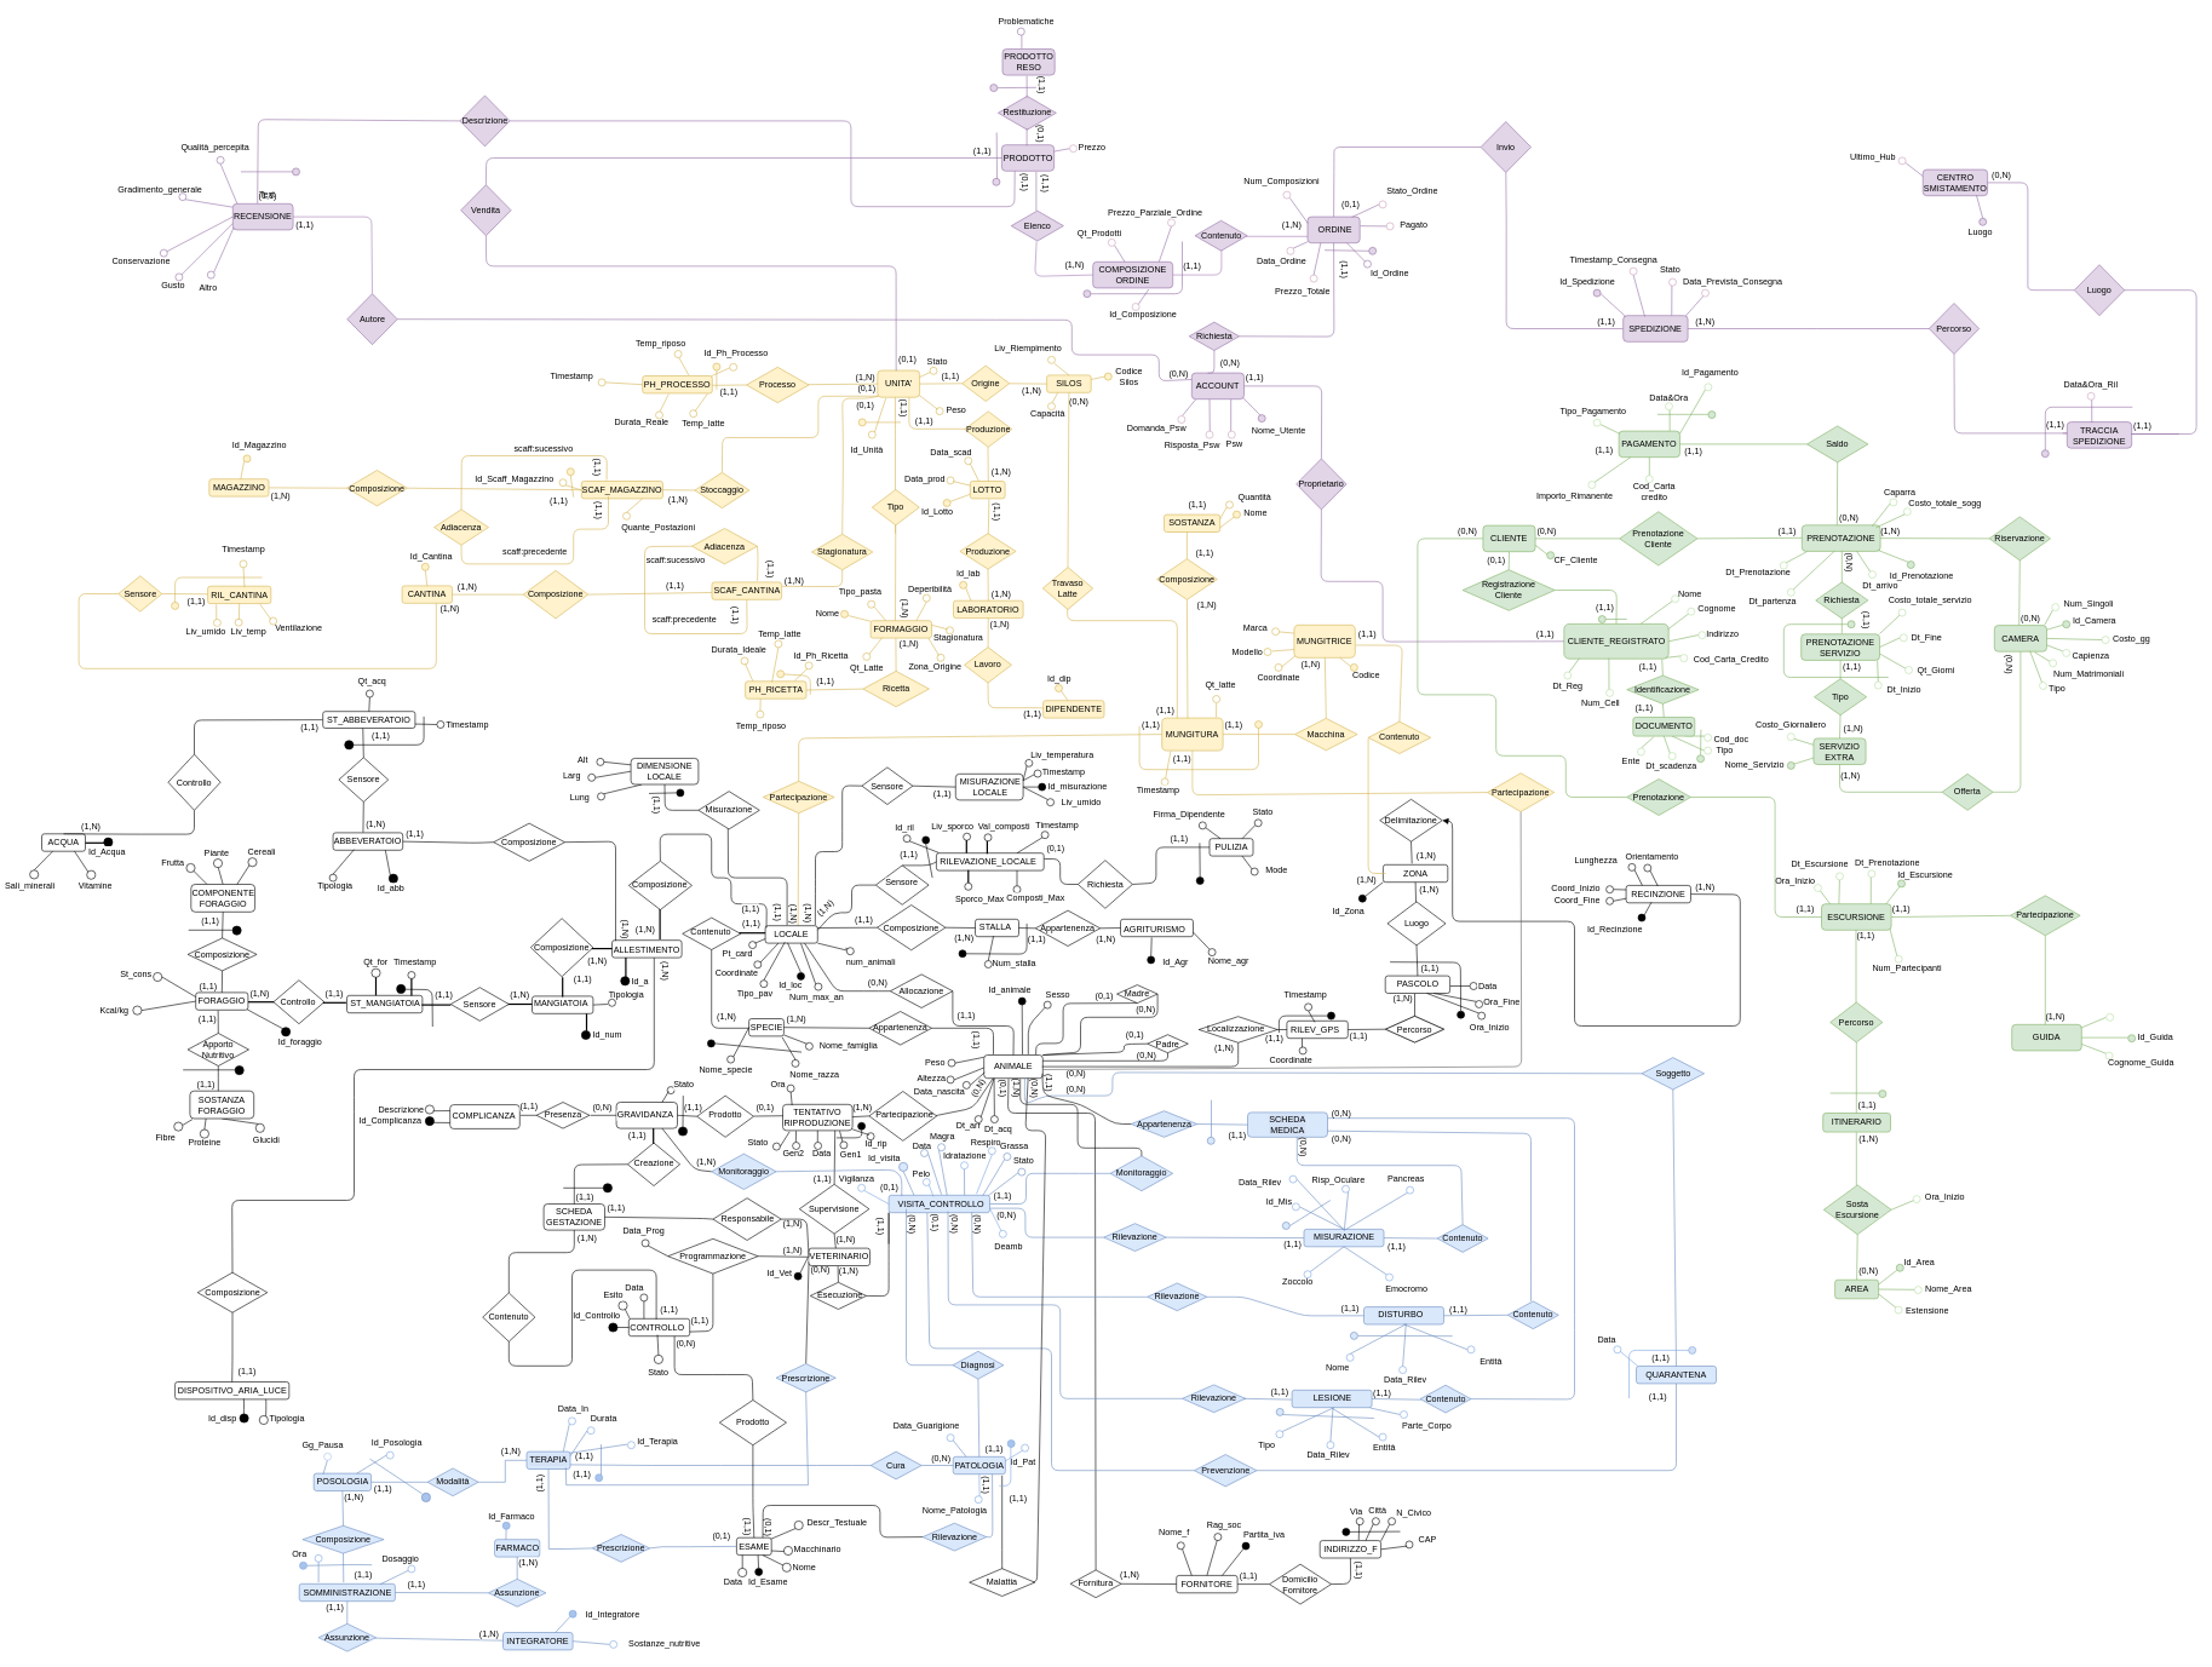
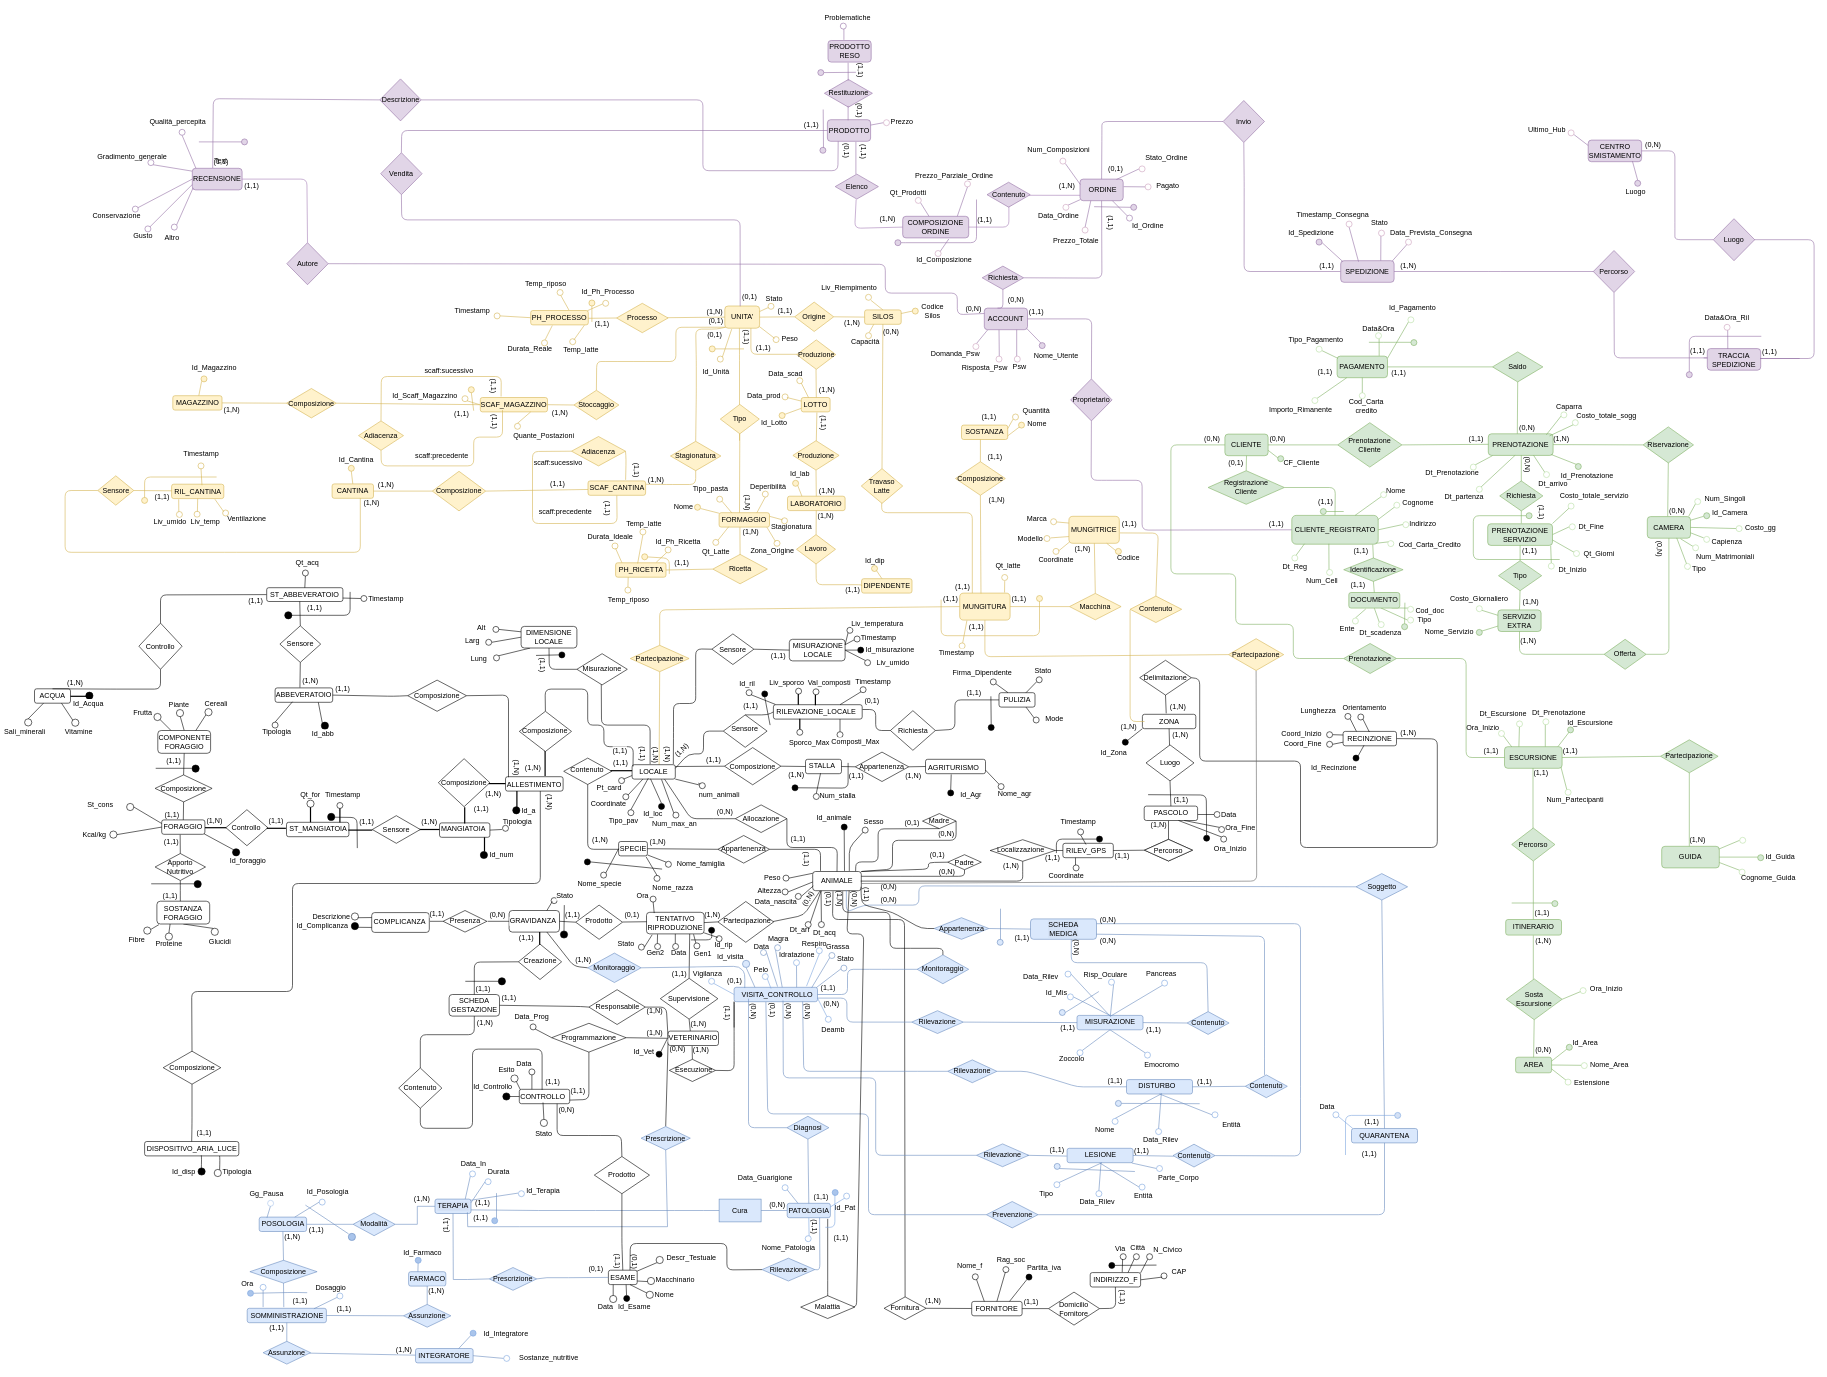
- <mxCell id="474" value="" style="endArrow=block;html=1;entryX=1;entryY=0.5;entryDx=0;entryDy=0;exitX=1;exitY=0.5;exitDx=0;exitDy=0;" parent="1" source="475" target="473" edge="1"><mxGeometry width="50" height="50" relative="1" as="geometry"><mxPoint x="1748" y="1177" as="sourcePoint" /><mxPoint x="1747.694" y="1198.44" as="targetPoint" /><Array as="points"><mxPoint x="2395" y="1231" /><mxPoint x="2395" y="1412" /><mxPoint x="2167" y="1412" /><mxPoint x="2167" y="1268" /><mxPoint x="1999" y="1268" /><mxPoint x="1999" y="1131" /></Array></mxGeometry></mxCell>
+ <mxCell id="474" value="" style="endArrow=none;html=1;entryX=1;entryY=0.5;entryDx=0;entryDy=0;exitX=1;exitY=0.5;exitDx=0;exitDy=0;" parent="1" source="475" target="473" edge="1"><mxGeometry width="50" height="50" relative="1" as="geometry"><mxPoint x="1748" y="1177" as="sourcePoint" /><mxPoint x="1747.694" y="1198.44" as="targetPoint" /><Array as="points"><mxPoint x="2395" y="1231" /><mxPoint x="2395" y="1412" /><mxPoint x="2167" y="1412" /><mxPoint x="2167" y="1268" /><mxPoint x="1999" y="1268" /><mxPoint x="1999" y="1131" /></Array></mxGeometry></mxCell>
- <mxCell id="192" value="St_cons" style="text;html=1;strokeColor=none;fillColor=none;align=center;verticalAlign=middle;whiteSpace=wrap;rounded=0;labelBackgroundColor=#FFFFFF;" parent="1" vertex="1"><mxGeometry x="167" y="1331" width="40" height="20" as="geometry" /></mxCell>
+ <mxCell id="192" value="St_cons" style="text;html=1;strokeColor=none;fillColor=none;align=center;verticalAlign=middle;whiteSpace=wrap;rounded=0;labelBackgroundColor=#FFFFFF;" parent="1" vertex="1"><mxGeometry x="147" y="1331" width="40" height="20" as="geometry" /></mxCell>
- <mxCell id="587" value="Cura" style="rhombus;whiteSpace=wrap;html=1;labelBackgroundColor=none;fillColor=#dae8fc;strokeColor=#6c8ebf;" parent="1" vertex="1"><mxGeometry x="1198" y="1998" width="70" height="38" as="geometry" /></mxCell>
+ <mxCell id="587" value="Cura" style="whiteSpace=wrap;html=1;labelBackgroundColor=none;fillColor=#dae8fc;strokeColor=#6c8ebf;rounded=0;" parent="1" vertex="1"><mxGeometry x="1198" y="1998" width="70" height="38" as="geometry" /></mxCell>
